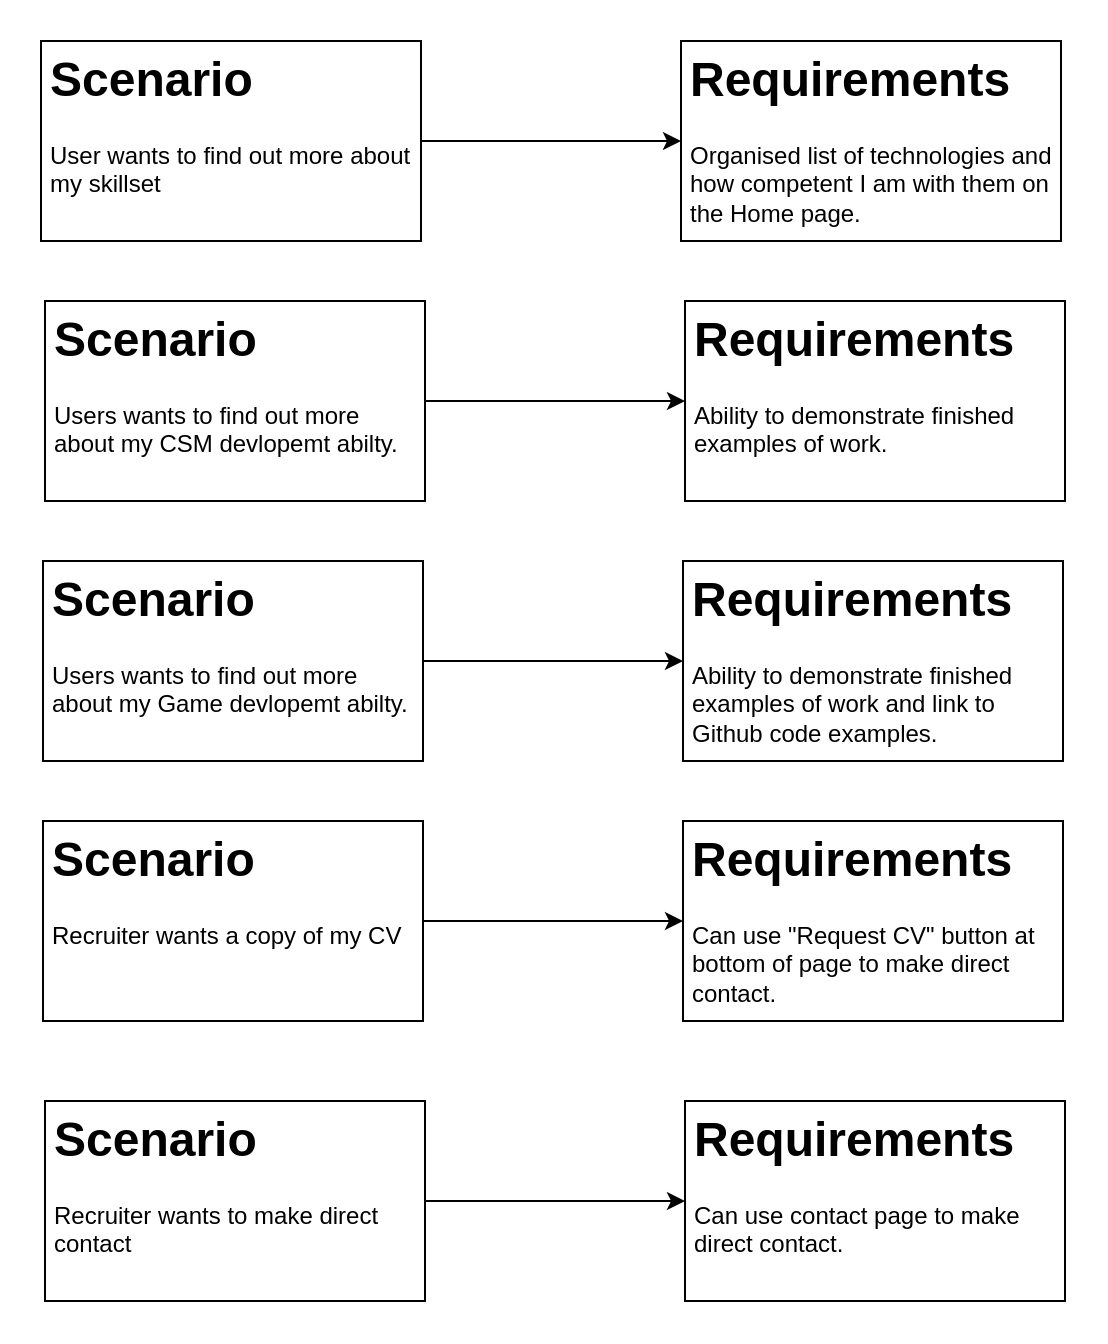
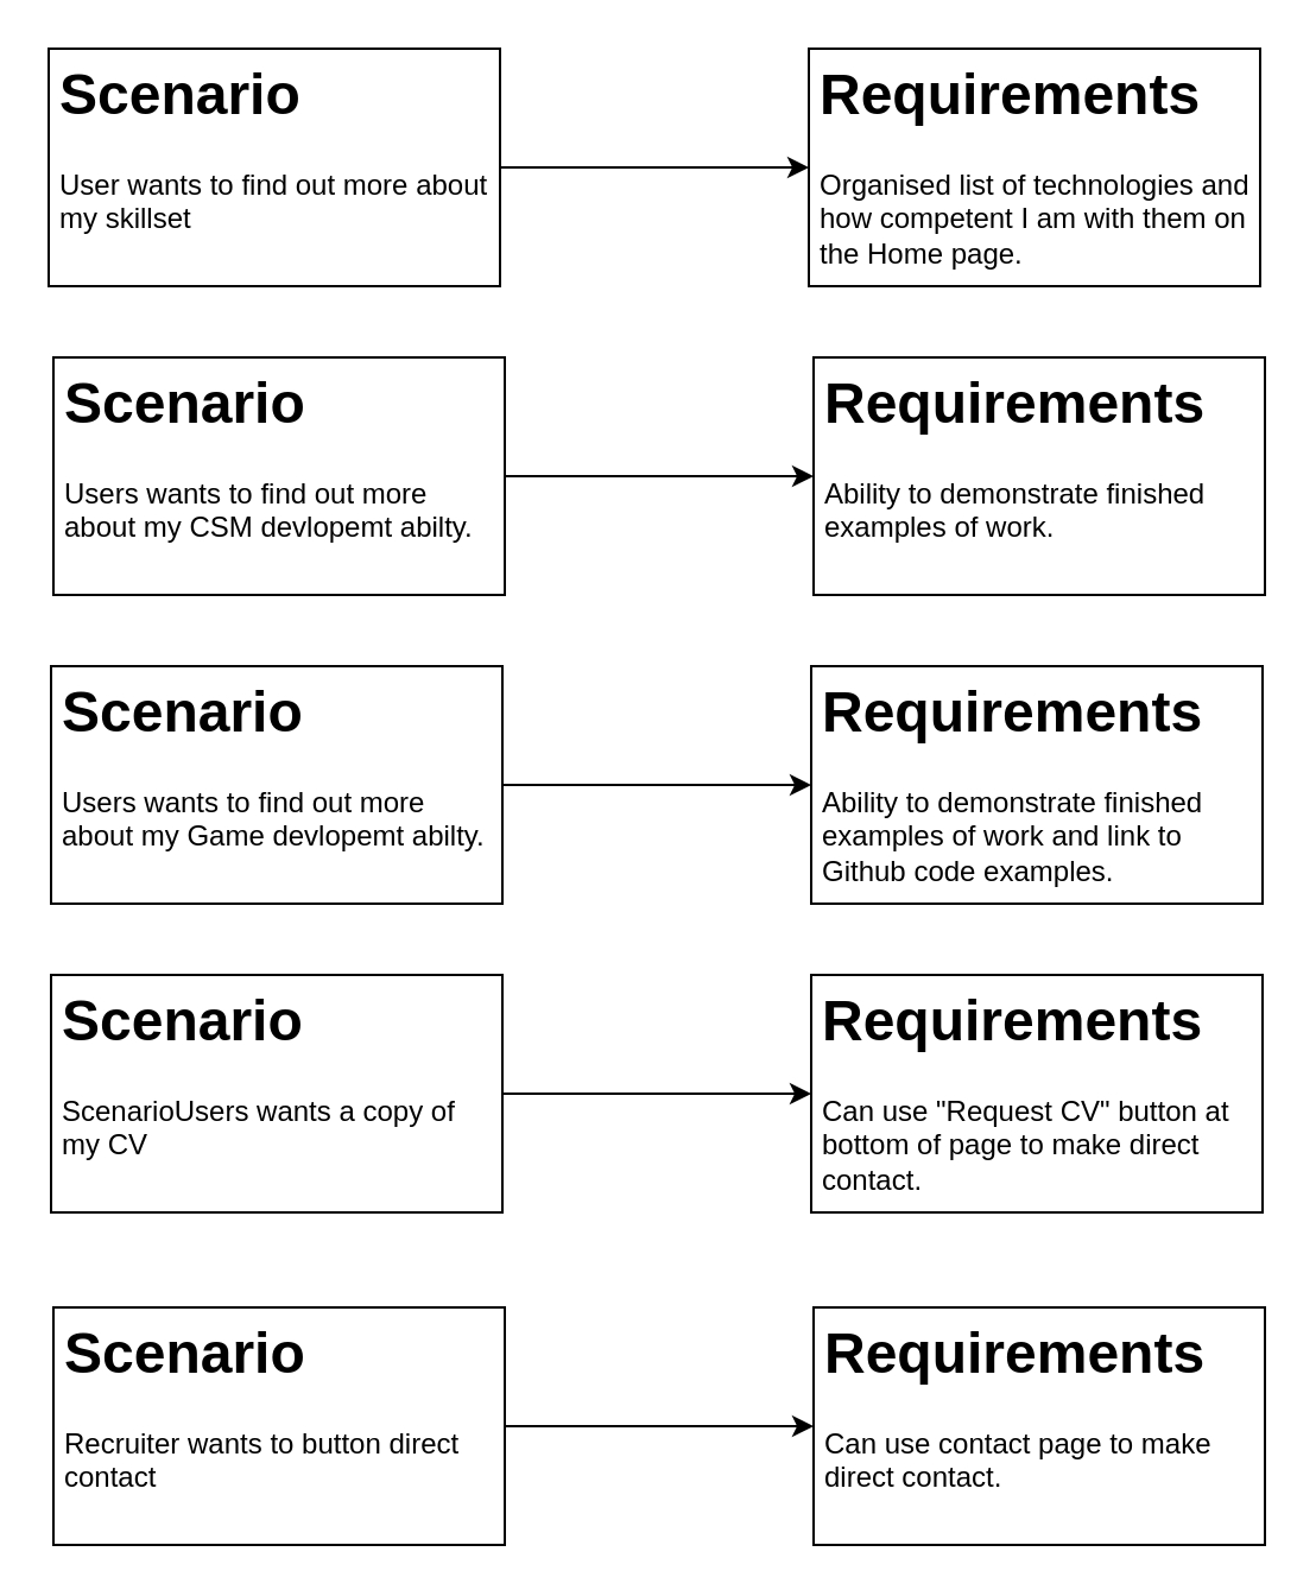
- <mxCell id="12" value="&lt;h1&gt;Scenario&lt;/h1&gt;Recruiter wants a copy of my CV" style="text;html=1;strokeColor=#000000;fillColor=none;spacing=5;spacingTop=-20;whiteSpace=wrap;overflow=hidden;rounded=0;perimeterSpacing=0;labelPadding=0;" parent="1" vertex="1"><mxGeometry x="21" y="410" width="190" height="100" as="geometry" /></mxCell>
+ <mxCell id="12" value="&lt;h1&gt;Scenario&lt;/h1&gt;ScenarioUsers wants a copy of my CV" style="text;html=1;strokeColor=#000000;fillColor=none;spacing=5;spacingTop=-20;whiteSpace=wrap;overflow=hidden;rounded=0;perimeterSpacing=0;labelPadding=0;" parent="1" vertex="1"><mxGeometry x="21" y="410" width="190" height="100" as="geometry" /></mxCell>
- <mxCell id="15" value="&lt;h1&gt;Scenario&lt;/h1&gt;Recruiter wants to make direct contact" style="text;html=1;strokeColor=#000000;fillColor=none;spacing=5;spacingTop=-20;whiteSpace=wrap;overflow=hidden;rounded=0;perimeterSpacing=0;labelPadding=0;" parent="1" vertex="1"><mxGeometry x="22" y="550" width="190" height="100" as="geometry" /></mxCell>
+ <mxCell id="15" value="&lt;h1&gt;Scenario&lt;/h1&gt;Recruiter wants to button direct contact" style="text;html=1;strokeColor=#000000;fillColor=none;spacing=5;spacingTop=-20;whiteSpace=wrap;overflow=hidden;rounded=0;perimeterSpacing=0;labelPadding=0;" parent="1" vertex="1"><mxGeometry x="22" y="550" width="190" height="100" as="geometry" /></mxCell>
